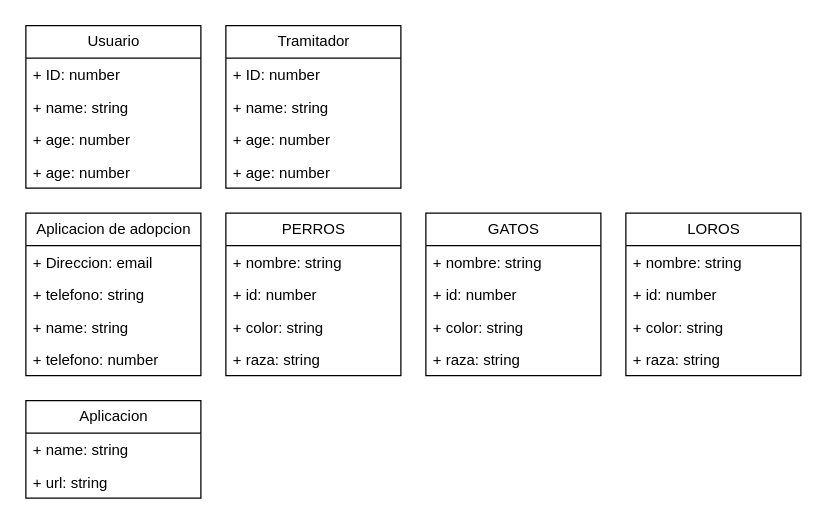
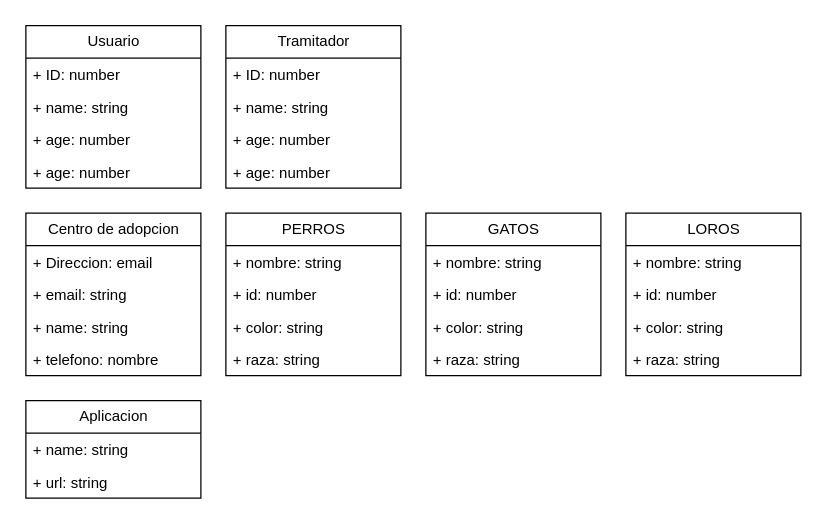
- <mxCell id="17" value="Aplicacion de adopcion" style="swimlane;fontStyle=0;childLayout=stackLayout;horizontal=1;startSize=26;fillColor=none;horizontalStack=0;resizeParent=1;resizeParentMax=0;resizeLast=0;collapsible=1;marginBottom=0;html=1;" vertex="1" parent="1"><mxGeometry x="20" y="170" width="140" height="130" as="geometry" /></mxCell>
+ <mxCell id="17" value="Centro de adopcion" style="swimlane;fontStyle=0;childLayout=stackLayout;horizontal=1;startSize=26;fillColor=none;horizontalStack=0;resizeParent=1;resizeParentMax=0;resizeLast=0;collapsible=1;marginBottom=0;html=1;" vertex="1" parent="1"><mxGeometry x="20" y="170" width="140" height="130" as="geometry" /></mxCell>
- <mxCell id="19" value="+ telefono: string" style="text;strokeColor=none;fillColor=none;align=left;verticalAlign=top;spacingLeft=4;spacingRight=4;overflow=hidden;rotatable=0;points=[[0,0.5],[1,0.5]];portConstraint=eastwest;" vertex="1" parent="17"><mxGeometry y="52" width="140" height="26" as="geometry" /></mxCell>
+ <mxCell id="19" value="+ email: string" style="text;strokeColor=none;fillColor=none;align=left;verticalAlign=top;spacingLeft=4;spacingRight=4;overflow=hidden;rotatable=0;points=[[0,0.5],[1,0.5]];portConstraint=eastwest;" vertex="1" parent="17"><mxGeometry y="52" width="140" height="26" as="geometry" /></mxCell>
- <mxCell id="21" value="+ telefono: number" style="text;strokeColor=none;fillColor=none;align=left;verticalAlign=top;spacingLeft=4;spacingRight=4;overflow=hidden;rotatable=0;points=[[0,0.5],[1,0.5]];portConstraint=eastwest;" vertex="1" parent="17"><mxGeometry y="104" width="140" height="26" as="geometry" /></mxCell>
+ <mxCell id="21" value="+ telefono: nombre" style="text;strokeColor=none;fillColor=none;align=left;verticalAlign=top;spacingLeft=4;spacingRight=4;overflow=hidden;rotatable=0;points=[[0,0.5],[1,0.5]];portConstraint=eastwest;" vertex="1" parent="17"><mxGeometry y="104" width="140" height="26" as="geometry" /></mxCell>
